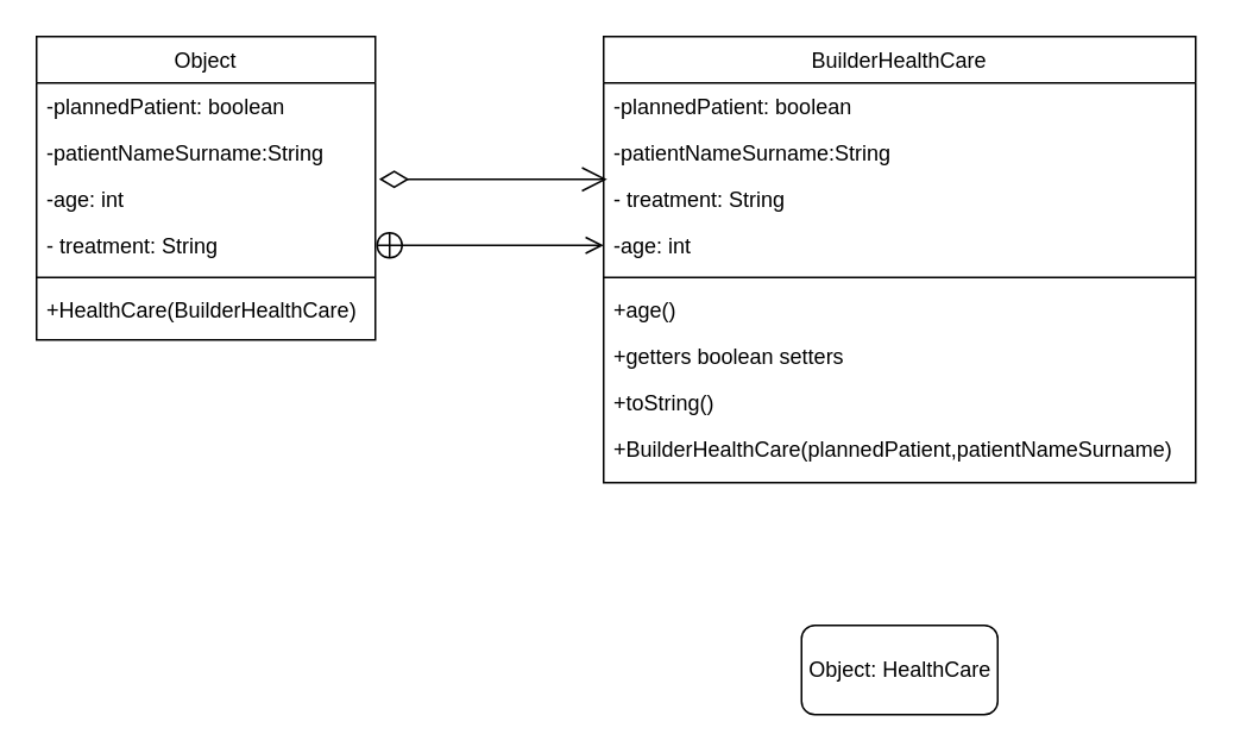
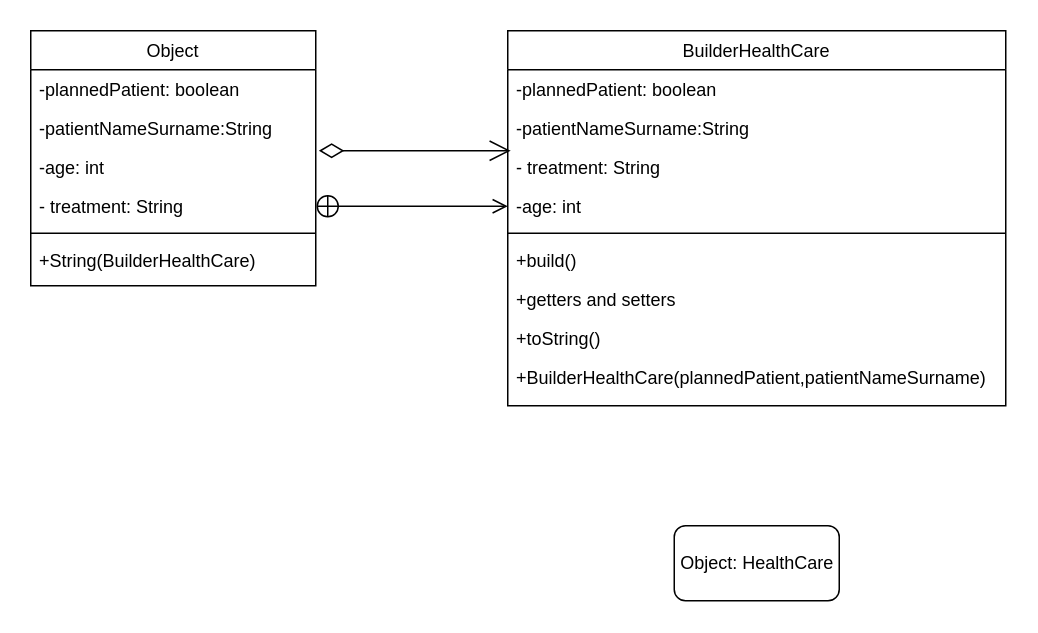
- <mxCell id="8" value="+HealthCare(BuilderHealthCare)" style="text;align=left;verticalAlign=top;spacingLeft=4;spacingRight=4;overflow=hidden;rotatable=0;points=[[0,0.5],[1,0.5]];portConstraint=eastwest;" parent="2" vertex="1"><mxGeometry y="140" width="190" height="26" as="geometry" /></mxCell>
+ <mxCell id="8" value="+String(BuilderHealthCare)" style="text;align=left;verticalAlign=top;spacingLeft=4;spacingRight=4;overflow=hidden;rotatable=0;points=[[0,0.5],[1,0.5]];portConstraint=eastwest;" parent="2" vertex="1"><mxGeometry y="140" width="190" height="26" as="geometry" /></mxCell>
- <mxCell id="15" value="+age()" style="text;align=left;verticalAlign=top;spacingLeft=4;spacingRight=4;overflow=hidden;rotatable=0;points=[[0,0.5],[1,0.5]];portConstraint=eastwest;" parent="9" vertex="1"><mxGeometry y="140" width="332" height="26" as="geometry" /></mxCell>
+ <mxCell id="15" value="+build()" style="text;align=left;verticalAlign=top;spacingLeft=4;spacingRight=4;overflow=hidden;rotatable=0;points=[[0,0.5],[1,0.5]];portConstraint=eastwest;" parent="9" vertex="1"><mxGeometry y="140" width="332" height="26" as="geometry" /></mxCell>
- <mxCell id="16" value="+getters boolean setters" style="text;align=left;verticalAlign=top;spacingLeft=4;spacingRight=4;overflow=hidden;rotatable=0;points=[[0,0.5],[1,0.5]];portConstraint=eastwest;" parent="9" vertex="1"><mxGeometry y="166" width="332" height="26" as="geometry" /></mxCell>
+ <mxCell id="16" value="+getters and setters" style="text;align=left;verticalAlign=top;spacingLeft=4;spacingRight=4;overflow=hidden;rotatable=0;points=[[0,0.5],[1,0.5]];portConstraint=eastwest;" parent="9" vertex="1"><mxGeometry y="166" width="332" height="26" as="geometry" /></mxCell>
